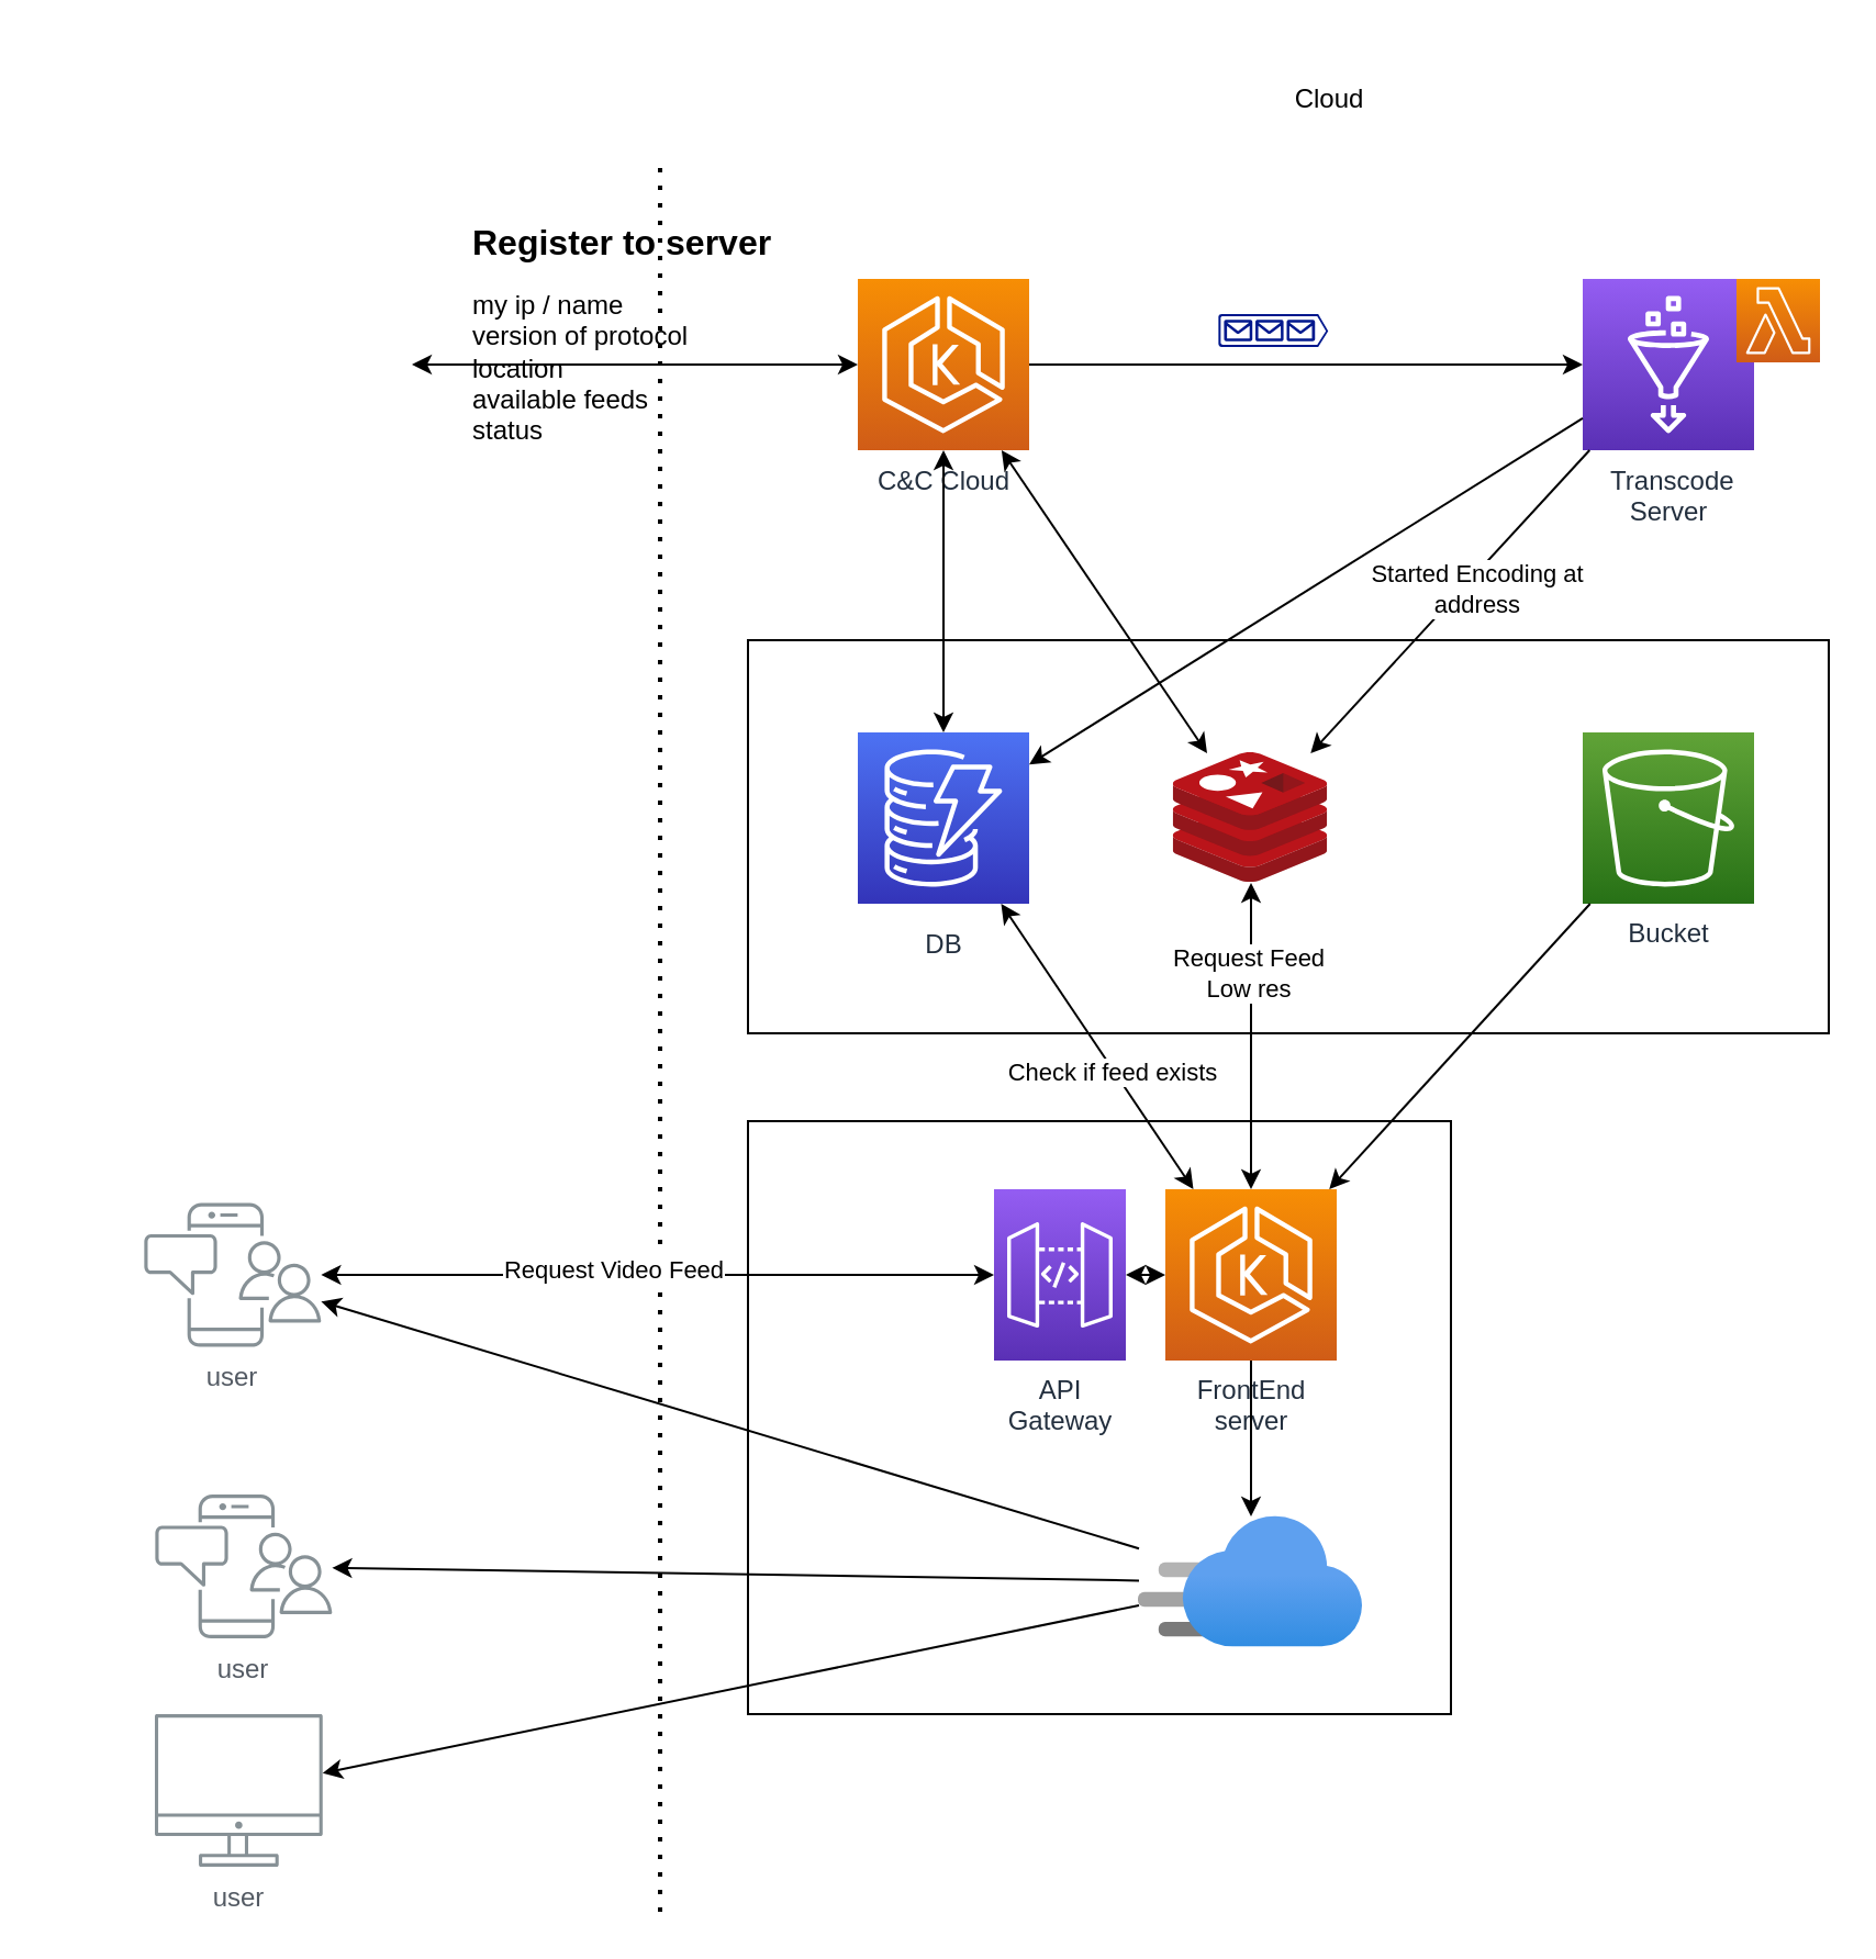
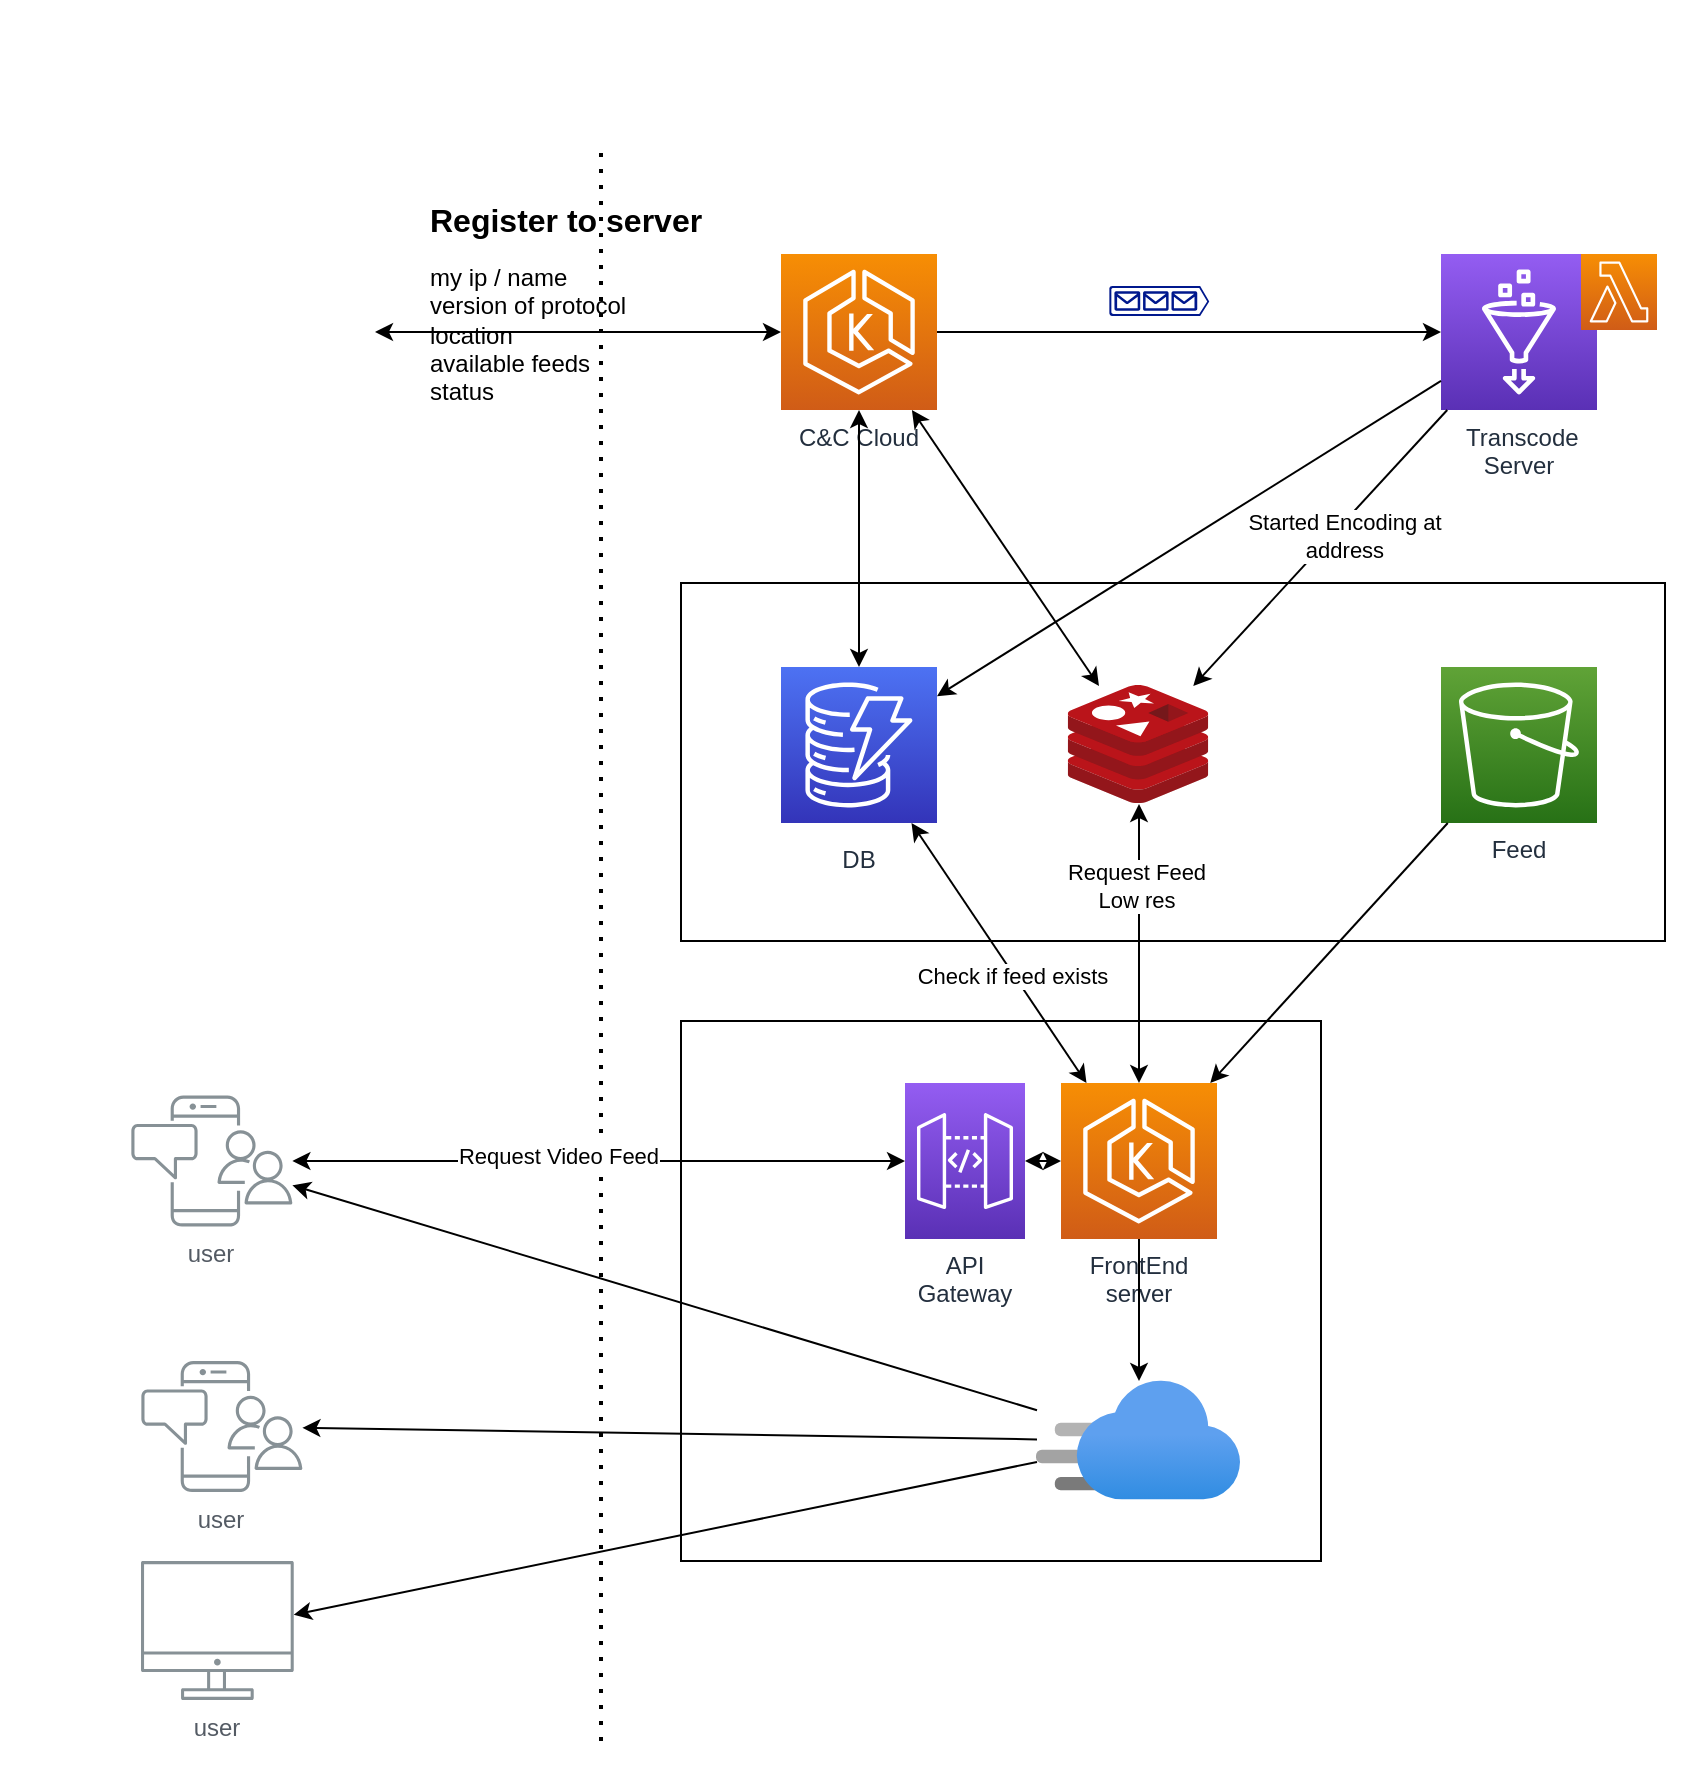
- <mxCell id="25" value="Cloud" style="text;html=1;strokeColor=none;fillColor=none;align=center;verticalAlign=middle;whiteSpace=wrap;rounded=0;" vertex="1" parent="1"><mxGeometry x="550" y="20" width="110" height="50" as="geometry" /></mxCell>
- <mxCell id="8" value="Bucket" style="outlineConnect=0;fontColor=#232F3E;gradientColor=#60A337;gradientDirection=north;fillColor=#277116;strokeColor=#ffffff;dashed=0;verticalLabelPosition=bottom;verticalAlign=top;align=center;html=1;fontSize=12;fontStyle=0;aspect=fixed;shape=mxgraph.aws4.resourceIcon;resIcon=mxgraph.aws4.s3;labelBackgroundColor=#ffffff;" parent="1" vertex="1"><mxGeometry x="720" y="333" width="78" height="78" as="geometry" /></mxCell>
+ <mxCell id="8" value="Feed" style="outlineConnect=0;fontColor=#232F3E;gradientColor=#60A337;gradientDirection=north;fillColor=#277116;strokeColor=#ffffff;dashed=0;verticalLabelPosition=bottom;verticalAlign=top;align=center;html=1;fontSize=12;fontStyle=0;aspect=fixed;shape=mxgraph.aws4.resourceIcon;resIcon=mxgraph.aws4.s3;labelBackgroundColor=#ffffff;" parent="1" vertex="1"><mxGeometry x="720" y="333" width="78" height="78" as="geometry" /></mxCell>
